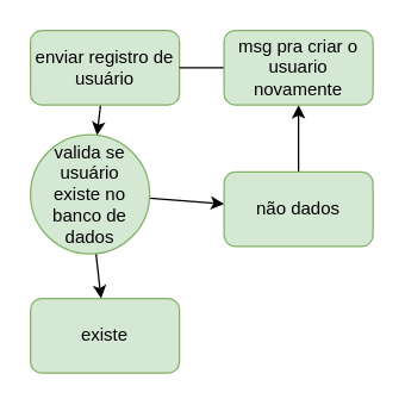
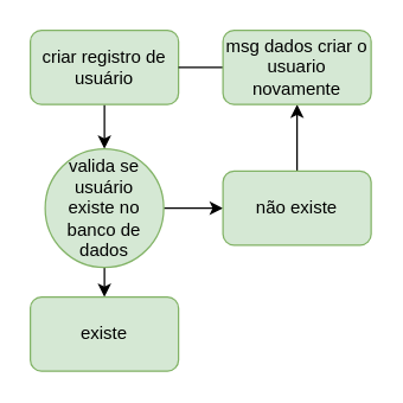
- <mxCell id="3" value="enviar registro de usuário" style="rounded=1;whiteSpace=wrap;html=1;fillColor=#d5e8d4;strokeColor=#82b366;" parent="1" vertex="1"><mxGeometry x="20" y="20" width="100" height="50" as="geometry" /></mxCell>
+ <mxCell id="3" value="criar registro de usuário" style="rounded=1;whiteSpace=wrap;html=1;fillColor=#d5e8d4;strokeColor=#82b366;" parent="1" vertex="1"><mxGeometry x="20" y="20" width="100" height="50" as="geometry" /></mxCell>
- <mxCell id="11" value="msg pra criar o usuario novamente" style="whiteSpace=wrap;html=1;rounded=1;fillColor=#d5e8d4;strokeColor=#82b366;" parent="1" vertex="1"><mxGeometry x="150" y="20" width="100" height="50" as="geometry" /></mxCell>
+ <mxCell id="11" value="msg dados criar o usuario novamente" style="whiteSpace=wrap;html=1;rounded=1;fillColor=#d5e8d4;strokeColor=#82b366;" parent="1" vertex="1"><mxGeometry x="150" y="20" width="100" height="50" as="geometry" /></mxCell>
- <mxCell id="6" value="valida se usuário&lt;div&gt;existe no banco de dados&lt;/div&gt;" style="ellipse;whiteSpace=wrap;html=1;aspect=fixed;rounded=1;fillColor=#d5e8d4;strokeColor=#82b366;" parent="1" vertex="1"><mxGeometry x="20" y="90" width="80" height="80" as="geometry" /></mxCell>
+ <mxCell id="6" value="valida se usuário&lt;div&gt;existe no banco de dados&lt;/div&gt;" style="ellipse;whiteSpace=wrap;html=1;aspect=fixed;rounded=1;fillColor=#d5e8d4;strokeColor=#82b366;" parent="1" vertex="1"><mxGeometry x="30" y="100" width="80" height="80" as="geometry" /></mxCell>
- <mxCell id="8" value="não dados" style="rounded=1;whiteSpace=wrap;html=1;fillColor=#d5e8d4;strokeColor=#82b366;" parent="1" vertex="1"><mxGeometry x="150" y="115" width="100" height="50" as="geometry" /></mxCell>
+ <mxCell id="8" value="não existe" style="rounded=1;whiteSpace=wrap;html=1;fillColor=#d5e8d4;strokeColor=#82b366;" parent="1" vertex="1"><mxGeometry x="150" y="115" width="100" height="50" as="geometry" /></mxCell>
